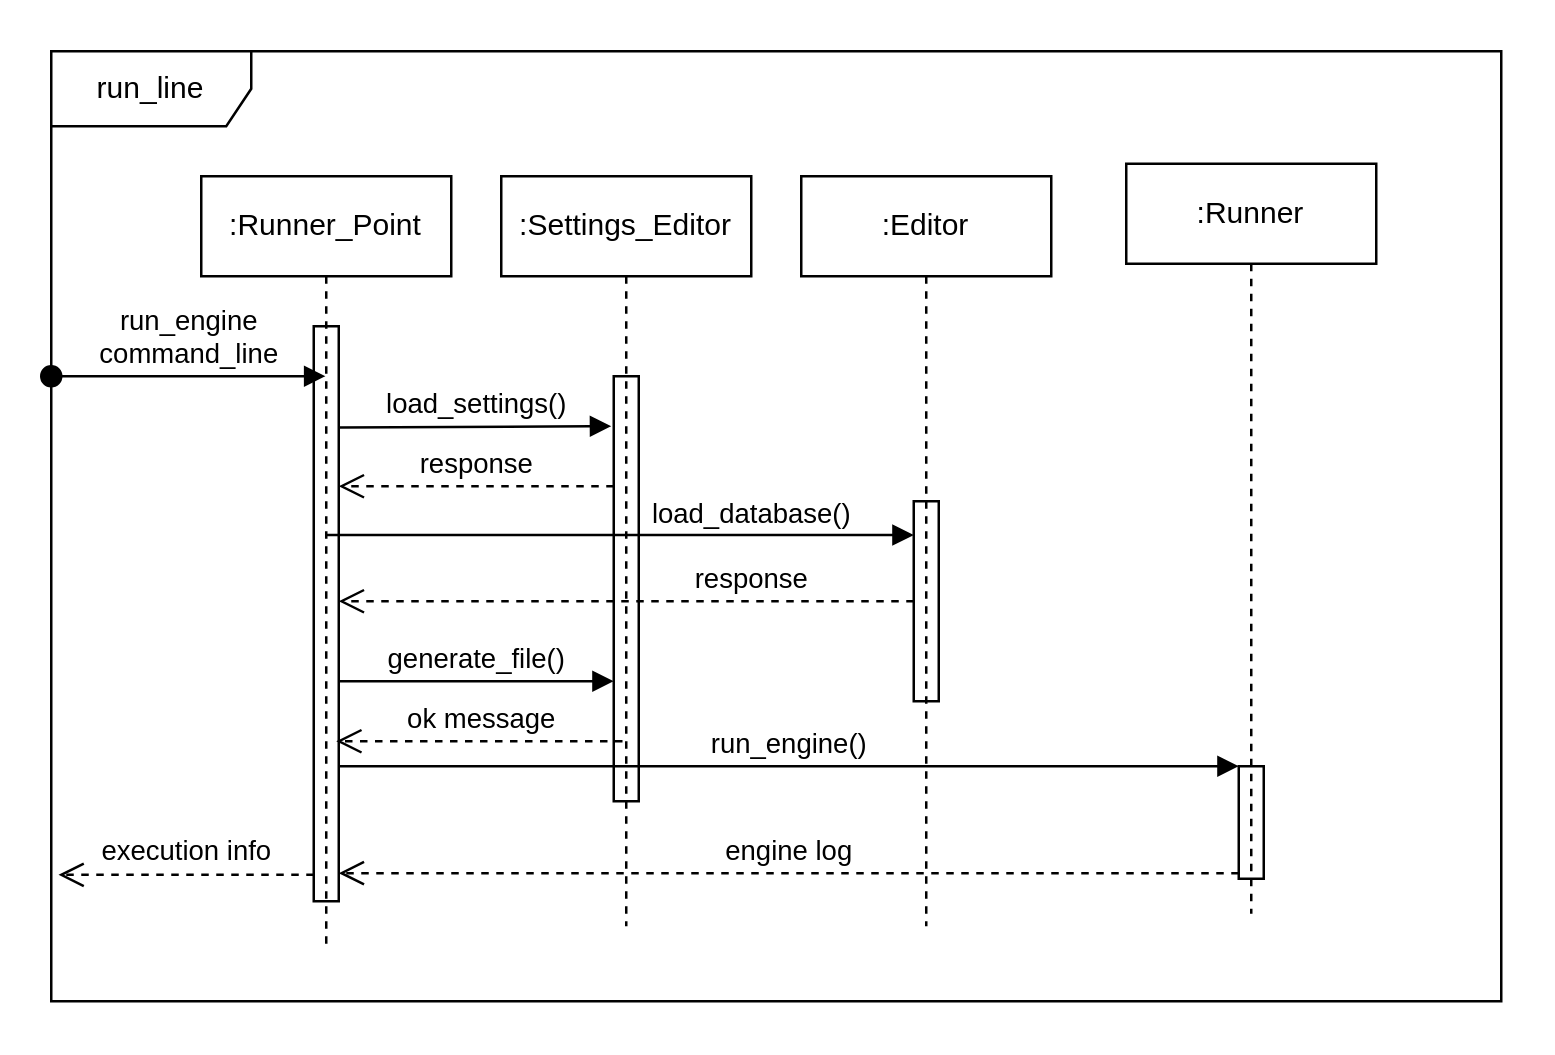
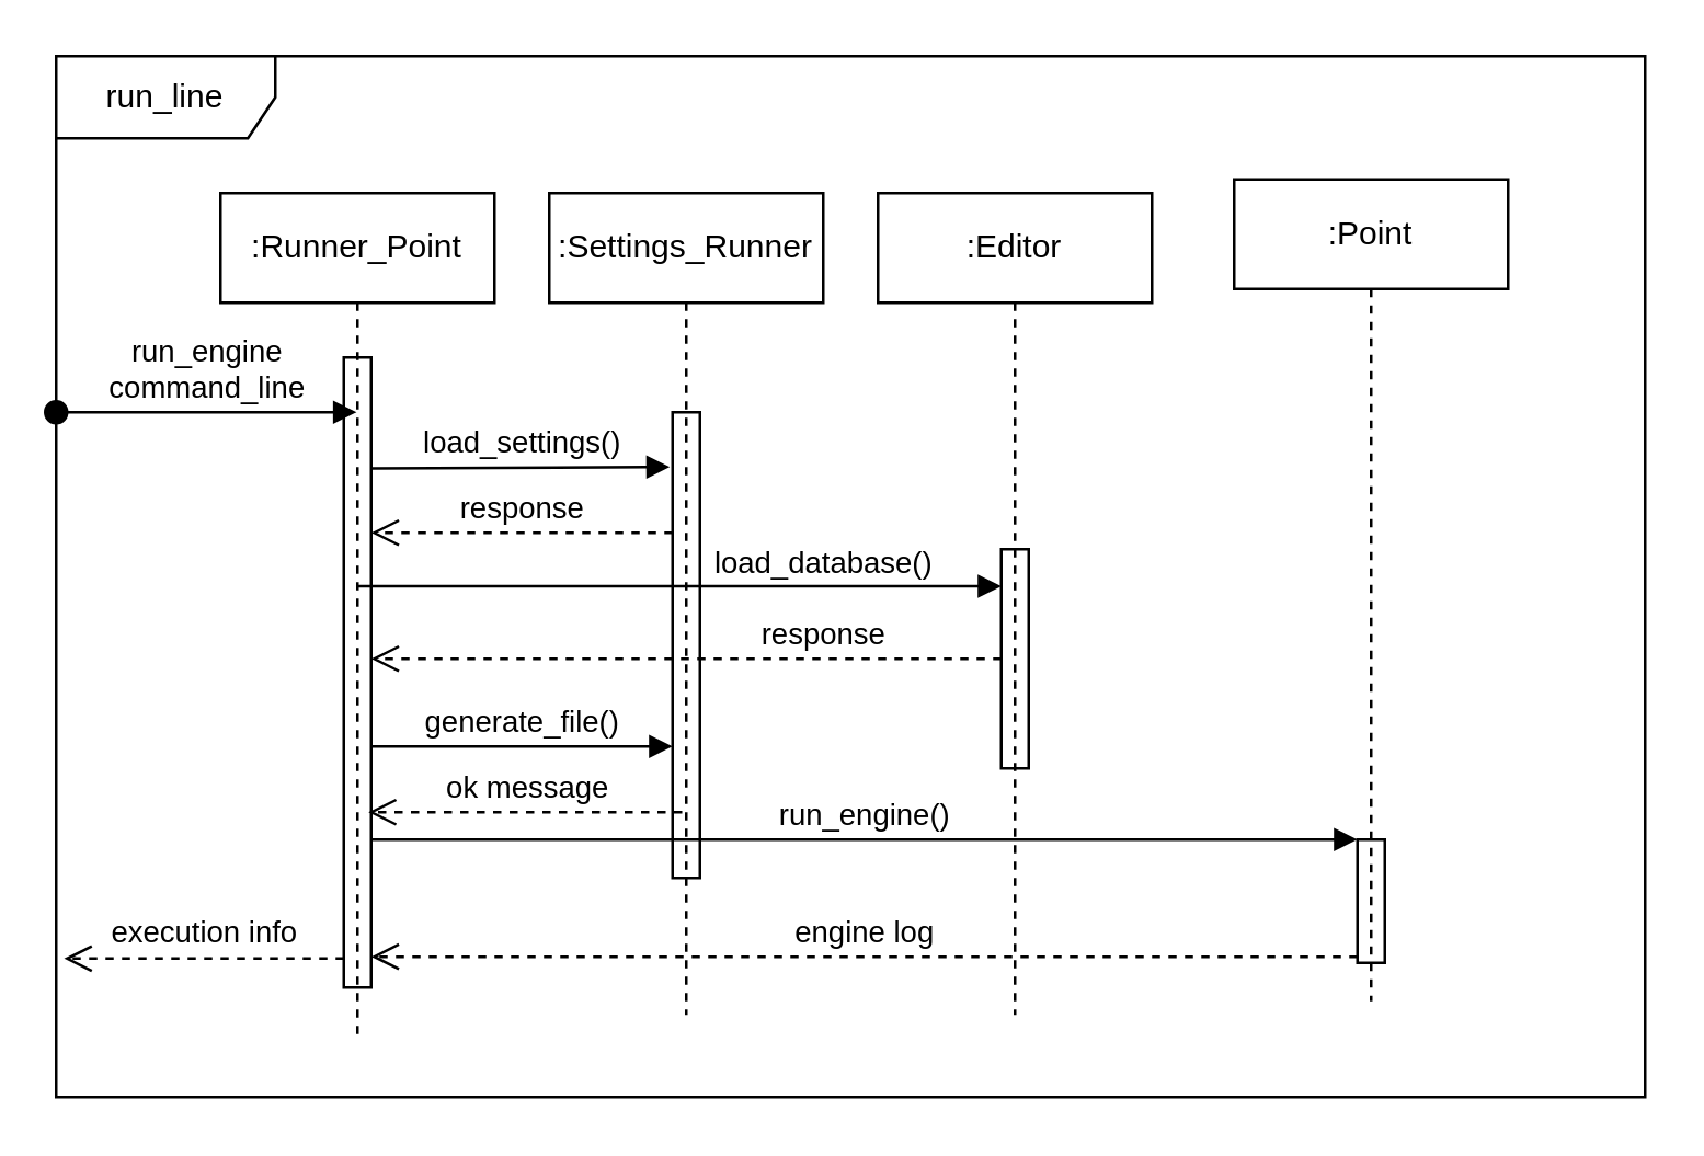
- <mxCell id="12" value=":Runner" style="shape=umlLifeline;perimeter=lifelinePerimeter;whiteSpace=wrap;html=1;container=1;collapsible=0;recursiveResize=0;outlineConnect=0;strokeColor=#000000;fillColor=none;" parent="1" vertex="1"><mxGeometry x="450" y="65" width="100" height="300" as="geometry" /></mxCell>
+ <mxCell id="12" value=":Point" style="shape=umlLifeline;perimeter=lifelinePerimeter;whiteSpace=wrap;html=1;container=1;collapsible=0;recursiveResize=0;outlineConnect=0;strokeColor=#000000;fillColor=none;" parent="1" vertex="1"><mxGeometry x="450" y="65" width="100" height="300" as="geometry" /></mxCell>
- <mxCell id="5" value=":Settings_Editor" style="shape=umlLifeline;perimeter=lifelinePerimeter;whiteSpace=wrap;html=1;container=1;collapsible=0;recursiveResize=0;outlineConnect=0;strokeColor=#000000;fillColor=none;" parent="1" vertex="1"><mxGeometry x="200" y="70" width="100" height="300" as="geometry" /></mxCell>
+ <mxCell id="5" value=":Settings_Runner" style="shape=umlLifeline;perimeter=lifelinePerimeter;whiteSpace=wrap;html=1;container=1;collapsible=0;recursiveResize=0;outlineConnect=0;strokeColor=#000000;fillColor=none;" parent="1" vertex="1"><mxGeometry x="200" y="70" width="100" height="300" as="geometry" /></mxCell>
